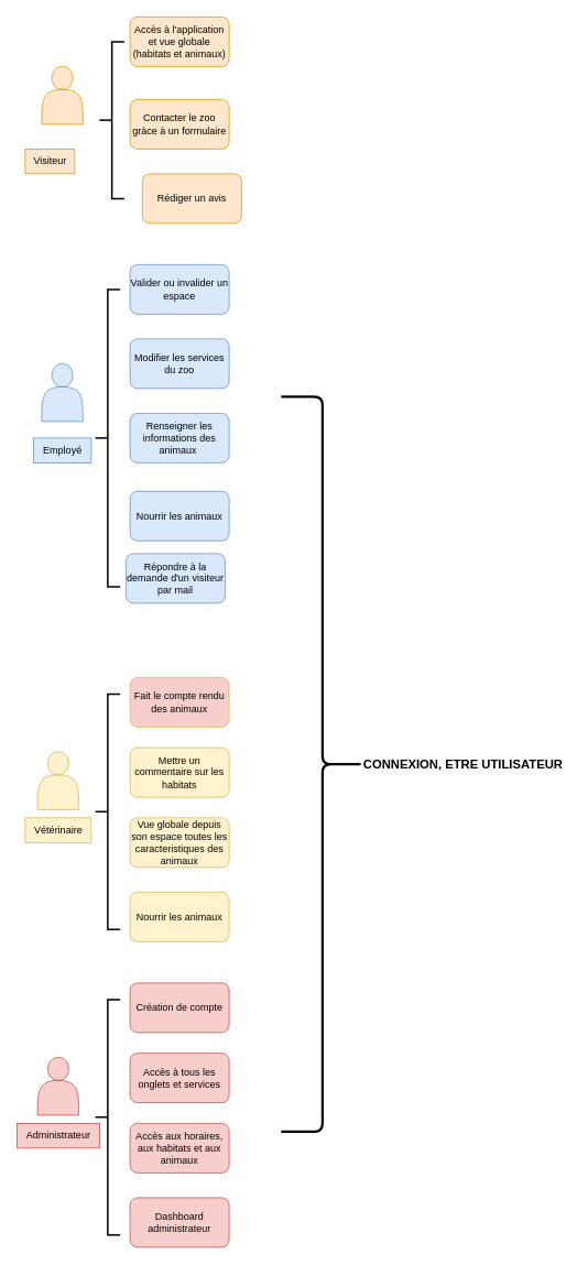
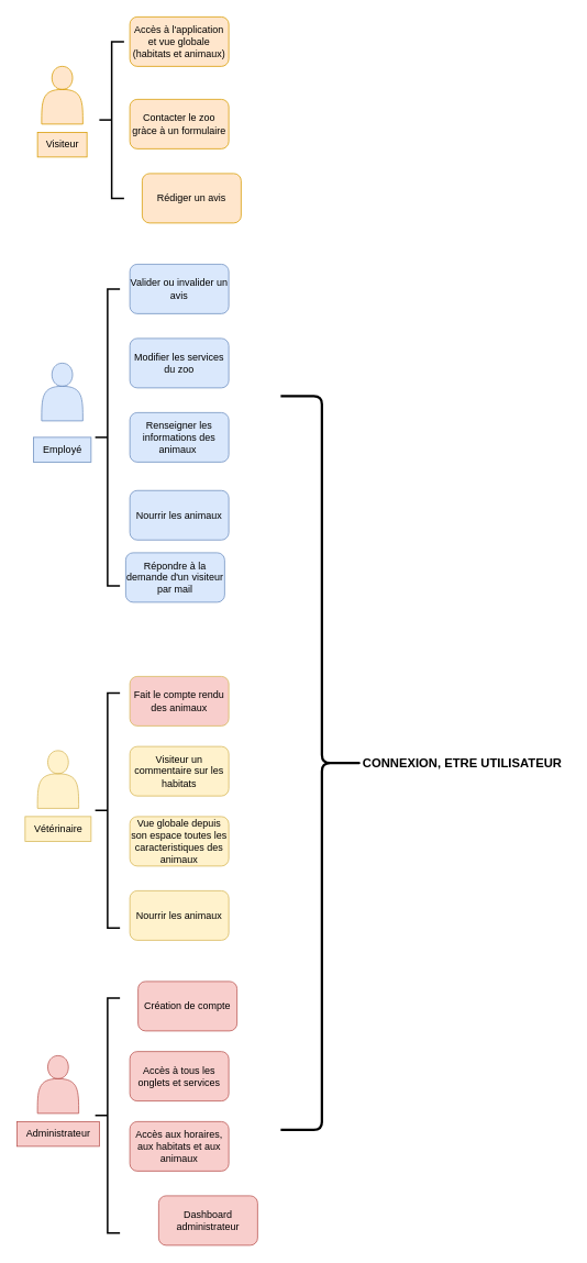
- <mxCell id="22" value="Visiteur" style="text;html=1;align=center;verticalAlign=middle;resizable=0;points=[];autosize=1;strokeColor=#d79b00;fillColor=#ffe6cc;" vertex="1" parent="1"><mxGeometry x="30" y="180" width="60" height="30" as="geometry" /></mxCell>
+ <mxCell id="22" value="Visiteur" style="text;html=1;align=center;verticalAlign=middle;resizable=0;points=[];autosize=1;strokeColor=#d79b00;fillColor=#ffe6cc;" vertex="1" parent="1"><mxGeometry x="45" y="160" width="60" height="30" as="geometry" /></mxCell>
- <mxCell id="16" value="Valider ou invalider un espace" style="rounded=1;whiteSpace=wrap;html=1;fillColor=#dae8fc;strokeColor=#6c8ebf;" vertex="1" parent="1"><mxGeometry x="157" y="320" width="120" height="60" as="geometry" /></mxCell>
+ <mxCell id="16" value="Valider ou invalider un avis" style="rounded=1;whiteSpace=wrap;html=1;fillColor=#dae8fc;strokeColor=#6c8ebf;" vertex="1" parent="1"><mxGeometry x="157" y="320" width="120" height="60" as="geometry" /></mxCell>
- <mxCell id="25" value="Mettre un commentaire sur les habitats" style="rounded=1;whiteSpace=wrap;html=1;fillColor=#fff2cc;strokeColor=#d6b656;" vertex="1" parent="1"><mxGeometry x="157" y="905" width="120" height="60" as="geometry" /></mxCell>
+ <mxCell id="25" value="Visiteur un commentaire sur les habitats" style="rounded=1;whiteSpace=wrap;html=1;fillColor=#fff2cc;strokeColor=#d6b656;" vertex="1" parent="1"><mxGeometry x="157" y="905" width="120" height="60" as="geometry" /></mxCell>
- <mxCell id="32" value="Création de compte" style="rounded=1;whiteSpace=wrap;html=1;fillColor=#f8cecc;strokeColor=#b85450;" vertex="1" parent="1"><mxGeometry x="157" y="1190" width="120" height="60" as="geometry" /></mxCell>
+ <mxCell id="32" value="Création de compte" style="rounded=1;whiteSpace=wrap;html=1;fillColor=#f8cecc;strokeColor=#b85450;" vertex="1" parent="1"><mxGeometry x="167" y="1190" width="120" height="60" as="geometry" /></mxCell>
- <mxCell id="37" value="Dashboard administrateur" style="rounded=1;whiteSpace=wrap;html=1;fillColor=#f8cecc;strokeColor=#b85450;" vertex="1" parent="1"><mxGeometry x="157" y="1450" width="120" height="60" as="geometry" /></mxCell>
+ <mxCell id="37" value="Dashboard administrateur" style="rounded=1;whiteSpace=wrap;html=1;fillColor=#f8cecc;strokeColor=#b85450;" vertex="1" parent="1"><mxGeometry x="192" y="1450" width="120" height="60" as="geometry" /></mxCell>
